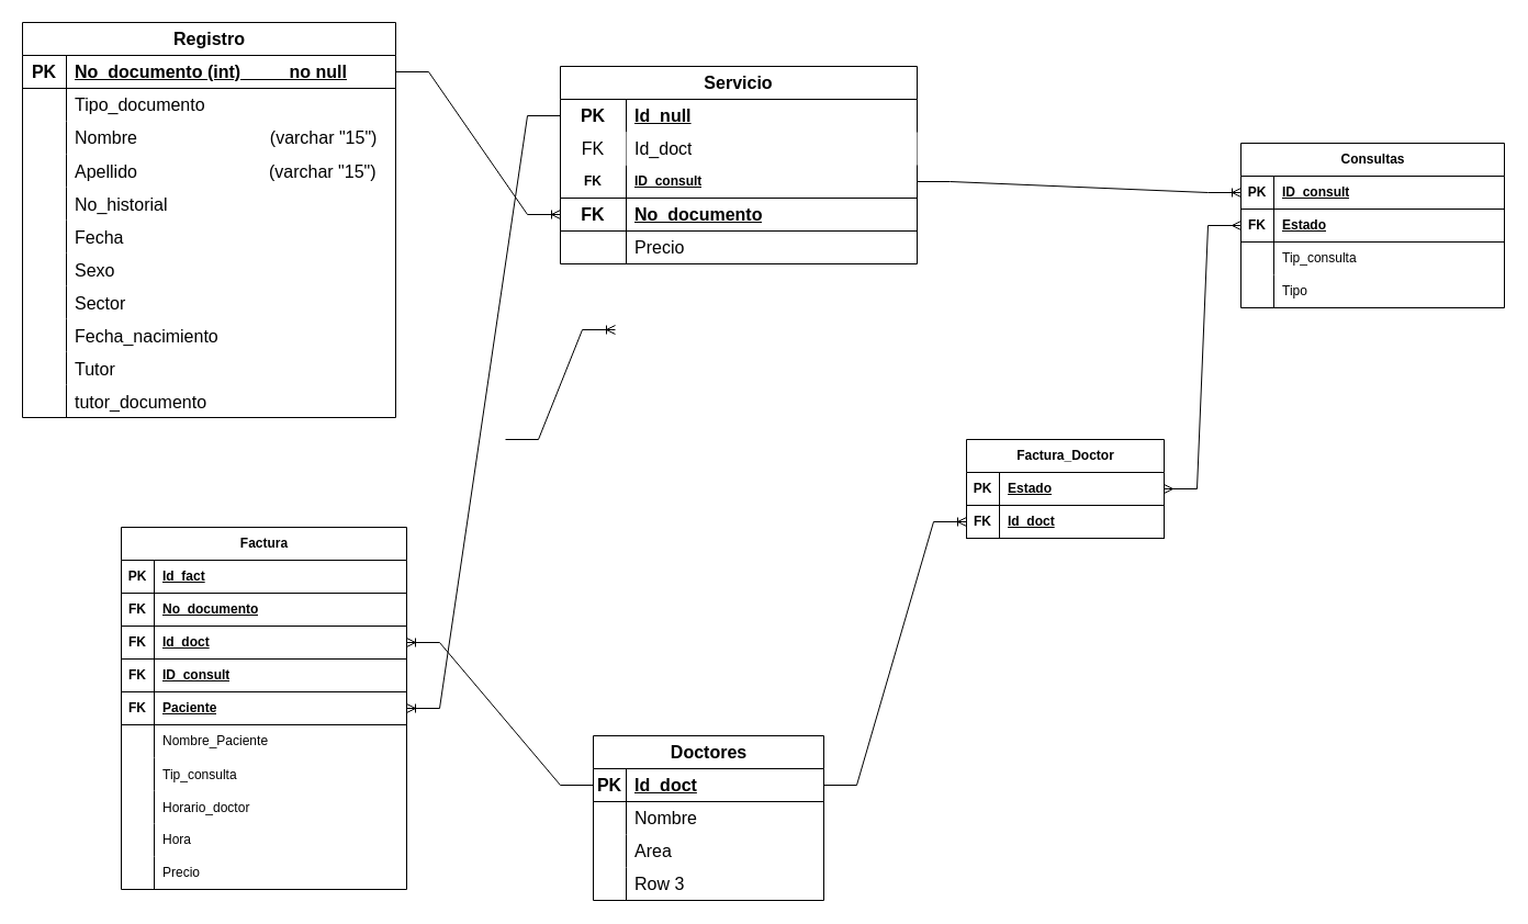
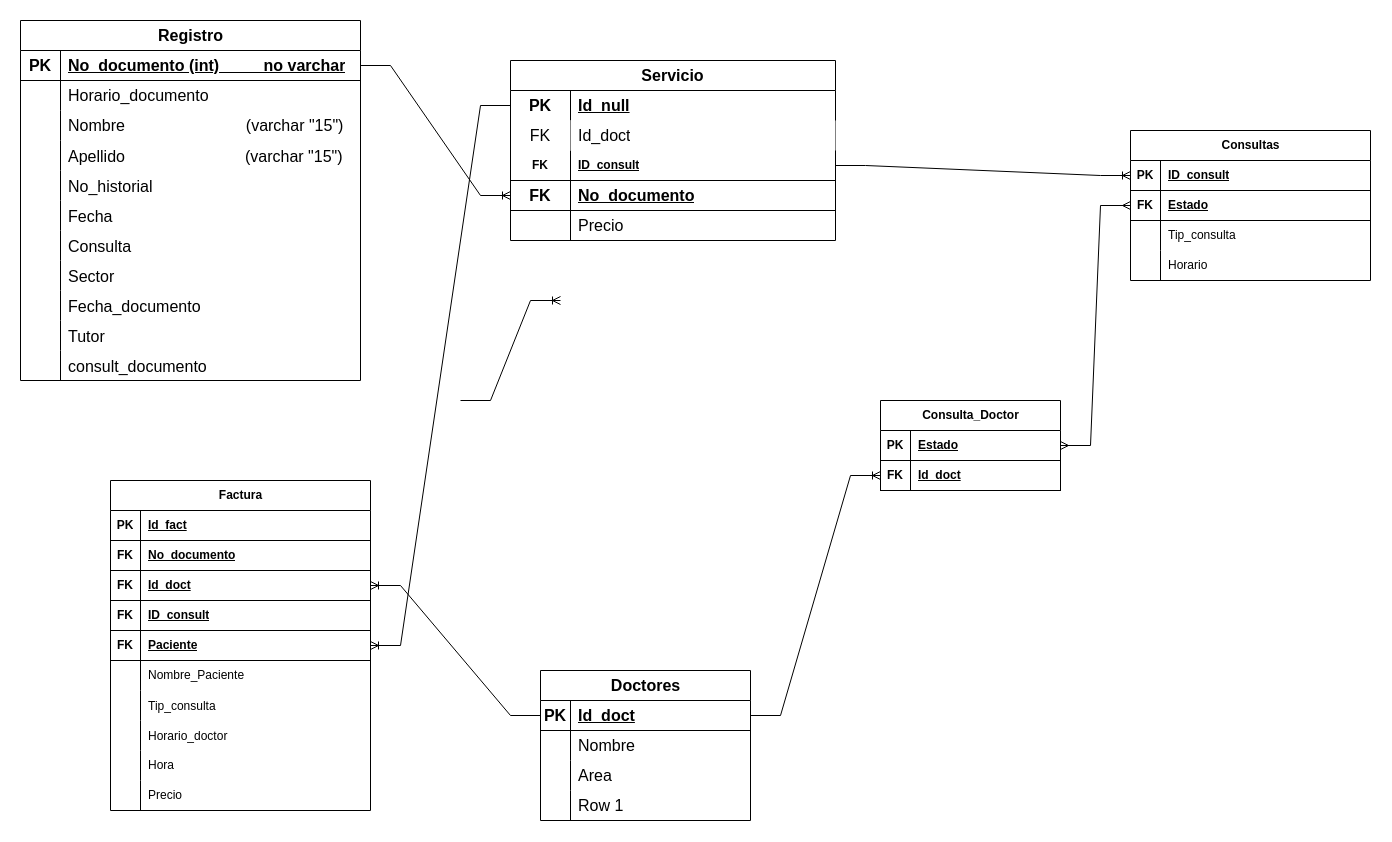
- <mxCell id="5" value="No_documento (int)&amp;nbsp; &amp;nbsp; &amp;nbsp; &amp;nbsp; &amp;nbsp; no null" style="shape=partialRectangle;connectable=0;fillColor=none;top=0;left=0;bottom=0;right=0;align=left;spacingLeft=6;fontStyle=5;overflow=hidden;whiteSpace=wrap;html=1;fontSize=16;" parent="3" vertex="1"><mxGeometry x="40" width="300" height="30" as="geometry"><mxRectangle width="300" height="30" as="alternateBounds" /></mxGeometry></mxCell>
+ <mxCell id="5" value="No_documento (int)&amp;nbsp; &amp;nbsp; &amp;nbsp; &amp;nbsp; &amp;nbsp; no varchar" style="shape=partialRectangle;connectable=0;fillColor=none;top=0;left=0;bottom=0;right=0;align=left;spacingLeft=6;fontStyle=5;overflow=hidden;whiteSpace=wrap;html=1;fontSize=16;" parent="3" vertex="1"><mxGeometry x="40" width="300" height="30" as="geometry"><mxRectangle width="300" height="30" as="alternateBounds" /></mxGeometry></mxCell>
- <mxCell id="8" value="Tipo_documento&amp;nbsp;" style="shape=partialRectangle;connectable=0;fillColor=none;top=0;left=0;bottom=0;right=0;align=left;spacingLeft=6;overflow=hidden;whiteSpace=wrap;html=1;fontSize=16;" parent="6" vertex="1"><mxGeometry x="40" width="300" height="30" as="geometry"><mxRectangle width="300" height="30" as="alternateBounds" /></mxGeometry></mxCell>
+ <mxCell id="8" value="Horario_documento&amp;nbsp;" style="shape=partialRectangle;connectable=0;fillColor=none;top=0;left=0;bottom=0;right=0;align=left;spacingLeft=6;overflow=hidden;whiteSpace=wrap;html=1;fontSize=16;" parent="6" vertex="1"><mxGeometry x="40" width="300" height="30" as="geometry"><mxRectangle width="300" height="30" as="alternateBounds" /></mxGeometry></mxCell>
- <mxCell id="23" value="Sexo" style="shape=partialRectangle;connectable=0;fillColor=none;top=0;left=0;bottom=0;right=0;align=left;spacingLeft=6;overflow=hidden;fontSize=16;" parent="21" vertex="1"><mxGeometry x="40" width="300" height="30" as="geometry"><mxRectangle width="300" height="30" as="alternateBounds" /></mxGeometry></mxCell>
+ <mxCell id="23" value="Consulta" style="shape=partialRectangle;connectable=0;fillColor=none;top=0;left=0;bottom=0;right=0;align=left;spacingLeft=6;overflow=hidden;fontSize=16;" parent="21" vertex="1"><mxGeometry x="40" width="300" height="30" as="geometry"><mxRectangle width="300" height="30" as="alternateBounds" /></mxGeometry></mxCell>
- <mxCell id="116" value="Tipo" style="shape=partialRectangle;connectable=0;fillColor=none;top=0;left=0;bottom=0;right=0;align=left;spacingLeft=6;overflow=hidden;whiteSpace=wrap;html=1;" vertex="1" parent="114"><mxGeometry x="30" width="210" height="30" as="geometry"><mxRectangle width="210" height="30" as="alternateBounds" /></mxGeometry></mxCell>
+ <mxCell id="116" value="Horario" style="shape=partialRectangle;connectable=0;fillColor=none;top=0;left=0;bottom=0;right=0;align=left;spacingLeft=6;overflow=hidden;whiteSpace=wrap;html=1;" vertex="1" parent="114"><mxGeometry x="30" width="210" height="30" as="geometry"><mxRectangle width="210" height="30" as="alternateBounds" /></mxGeometry></mxCell>
- <mxCell id="29" value="Fecha_nacimiento" style="shape=partialRectangle;connectable=0;fillColor=none;top=0;left=0;bottom=0;right=0;align=left;spacingLeft=6;overflow=hidden;fontSize=16;" parent="27" vertex="1"><mxGeometry x="40" width="300" height="30" as="geometry"><mxRectangle width="300" height="30" as="alternateBounds" /></mxGeometry></mxCell>
+ <mxCell id="29" value="Fecha_documento" style="shape=partialRectangle;connectable=0;fillColor=none;top=0;left=0;bottom=0;right=0;align=left;spacingLeft=6;overflow=hidden;fontSize=16;" parent="27" vertex="1"><mxGeometry x="40" width="300" height="30" as="geometry"><mxRectangle width="300" height="30" as="alternateBounds" /></mxGeometry></mxCell>
- <mxCell id="35" value="tutor_documento" style="shape=partialRectangle;connectable=0;fillColor=none;top=0;left=0;bottom=0;right=0;align=left;spacingLeft=6;overflow=hidden;fontSize=16;" parent="33" vertex="1"><mxGeometry x="40" width="300" height="30" as="geometry"><mxRectangle width="300" height="30" as="alternateBounds" /></mxGeometry></mxCell>
+ <mxCell id="35" value="consult_documento" style="shape=partialRectangle;connectable=0;fillColor=none;top=0;left=0;bottom=0;right=0;align=left;spacingLeft=6;overflow=hidden;fontSize=16;" parent="33" vertex="1"><mxGeometry x="40" width="300" height="30" as="geometry"><mxRectangle width="300" height="30" as="alternateBounds" /></mxGeometry></mxCell>
- <mxCell id="120" value="Factura_Doctor" style="shape=table;startSize=30;container=1;collapsible=1;childLayout=tableLayout;fixedRows=1;rowLines=0;fontStyle=1;align=center;resizeLast=1;html=1;" vertex="1" parent="1"><mxGeometry x="880" y="400" width="180" height="90" as="geometry" /></mxCell>
+ <mxCell id="120" value="Consulta_Doctor" style="shape=table;startSize=30;container=1;collapsible=1;childLayout=tableLayout;fixedRows=1;rowLines=0;fontStyle=1;align=center;resizeLast=1;html=1;" vertex="1" parent="1"><mxGeometry x="880" y="400" width="180" height="90" as="geometry" /></mxCell>
- <mxCell id="72" value="Row 3" style="shape=partialRectangle;connectable=0;fillColor=none;top=0;left=0;bottom=0;right=0;align=left;spacingLeft=6;overflow=hidden;whiteSpace=wrap;html=1;fontSize=16;" parent="70" vertex="1"><mxGeometry x="30" width="180" height="30" as="geometry"><mxRectangle width="180" height="30" as="alternateBounds" /></mxGeometry></mxCell>
+ <mxCell id="72" value="Row 1" style="shape=partialRectangle;connectable=0;fillColor=none;top=0;left=0;bottom=0;right=0;align=left;spacingLeft=6;overflow=hidden;whiteSpace=wrap;html=1;fontSize=16;" parent="70" vertex="1"><mxGeometry x="30" width="180" height="30" as="geometry"><mxRectangle width="180" height="30" as="alternateBounds" /></mxGeometry></mxCell>
